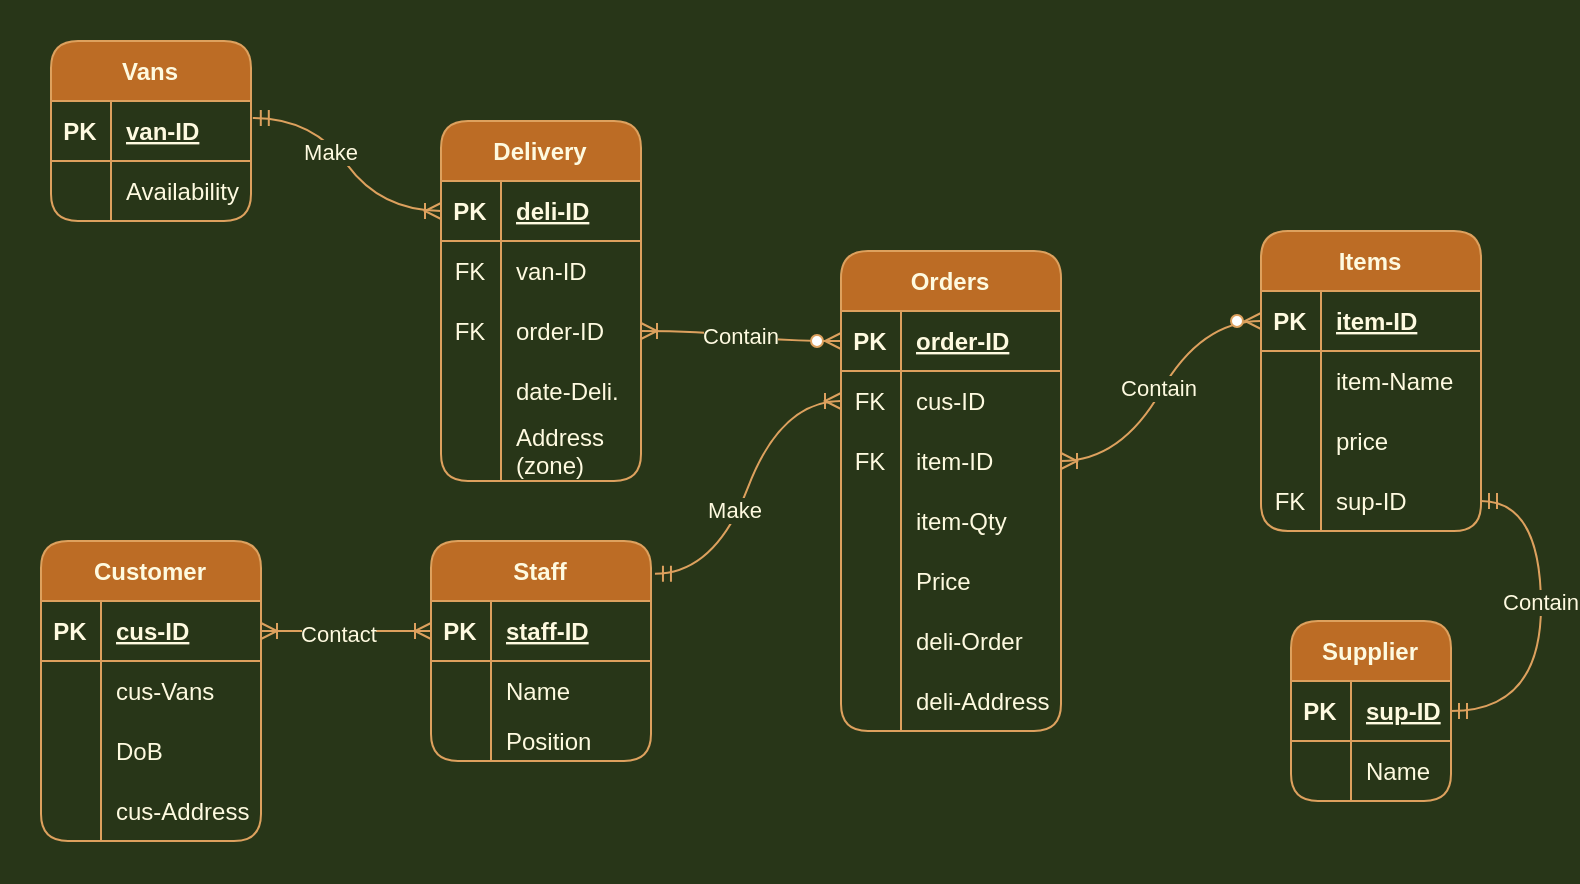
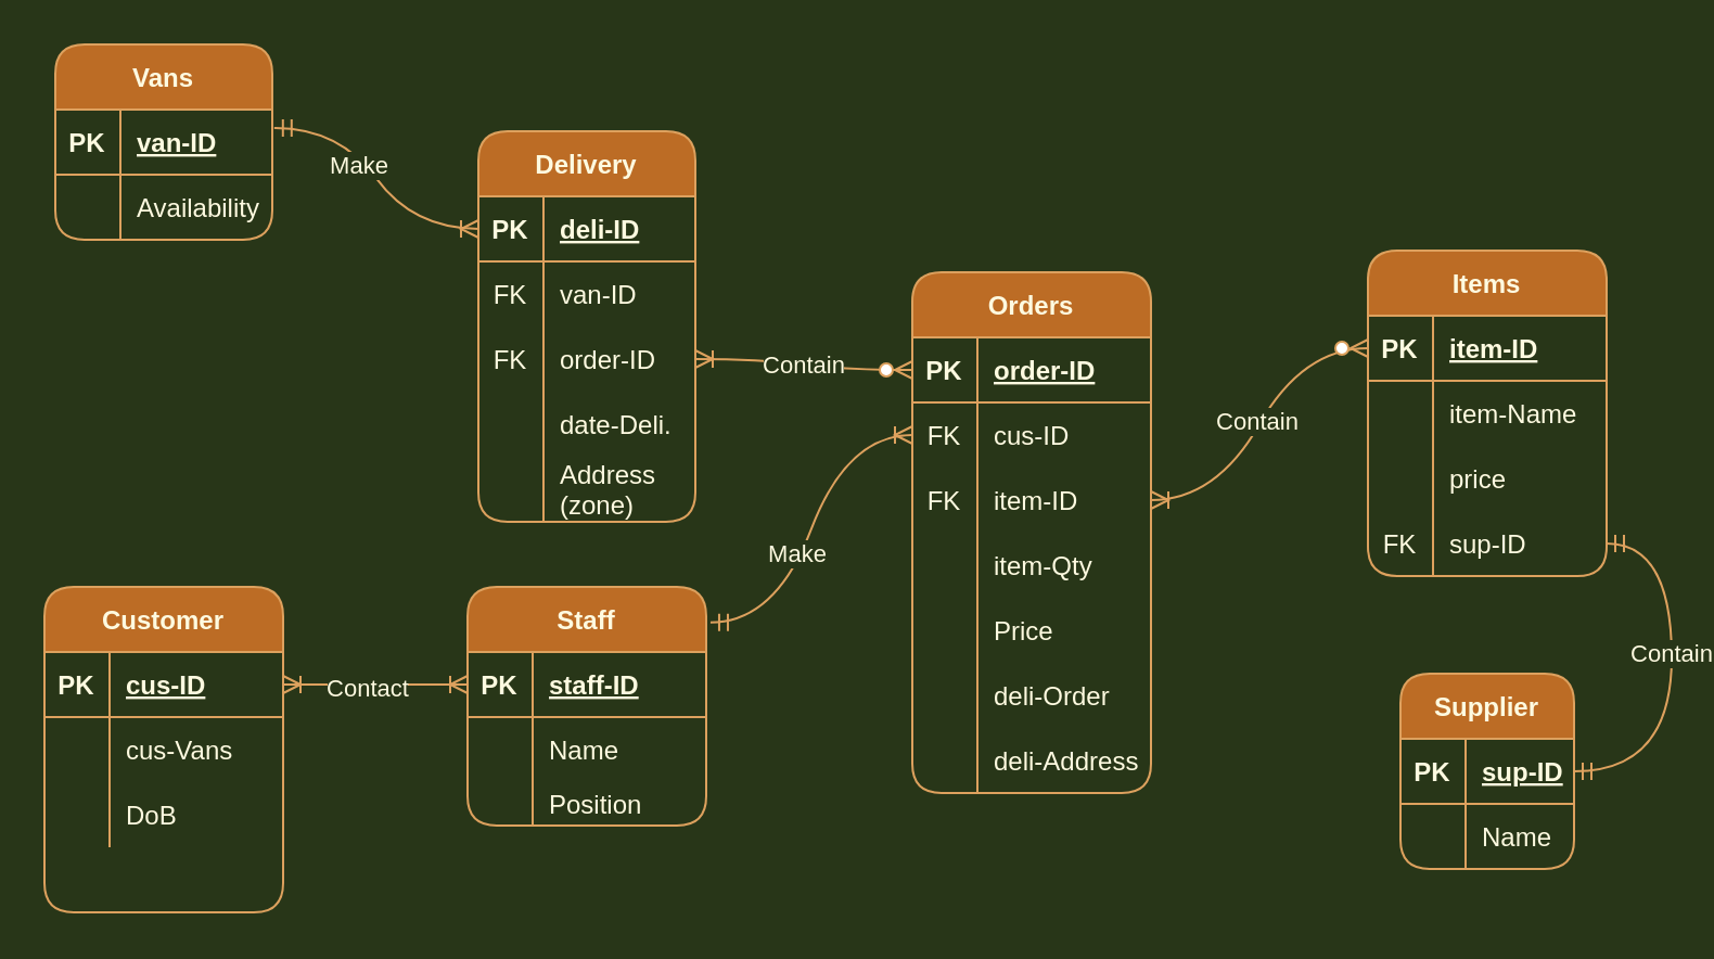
- <mxCell id="44" value="cus-Address" style="shape=partialRectangle;connectable=0;fillColor=none;top=0;left=0;bottom=0;right=0;align=left;spacingLeft=6;overflow=hidden;rounded=1;strokeColor=#DDA15E;fontColor=#FEFAE0;" vertex="1" parent="42"><mxGeometry x="30" width="80" height="30" as="geometry"><mxRectangle width="80" height="30" as="alternateBounds" /></mxGeometry></mxCell>
